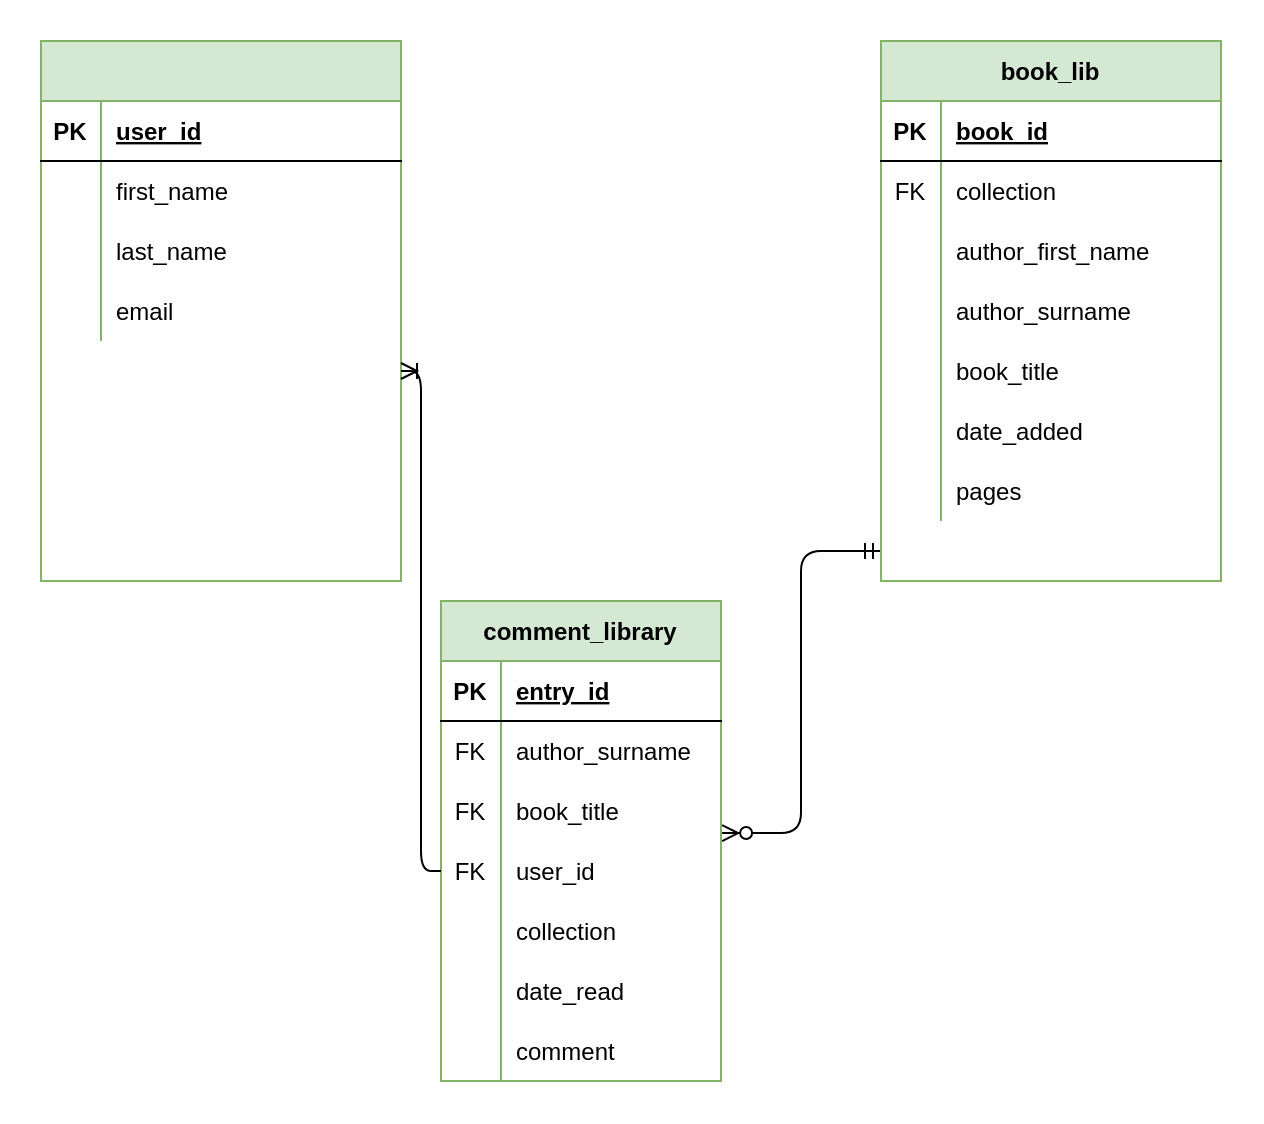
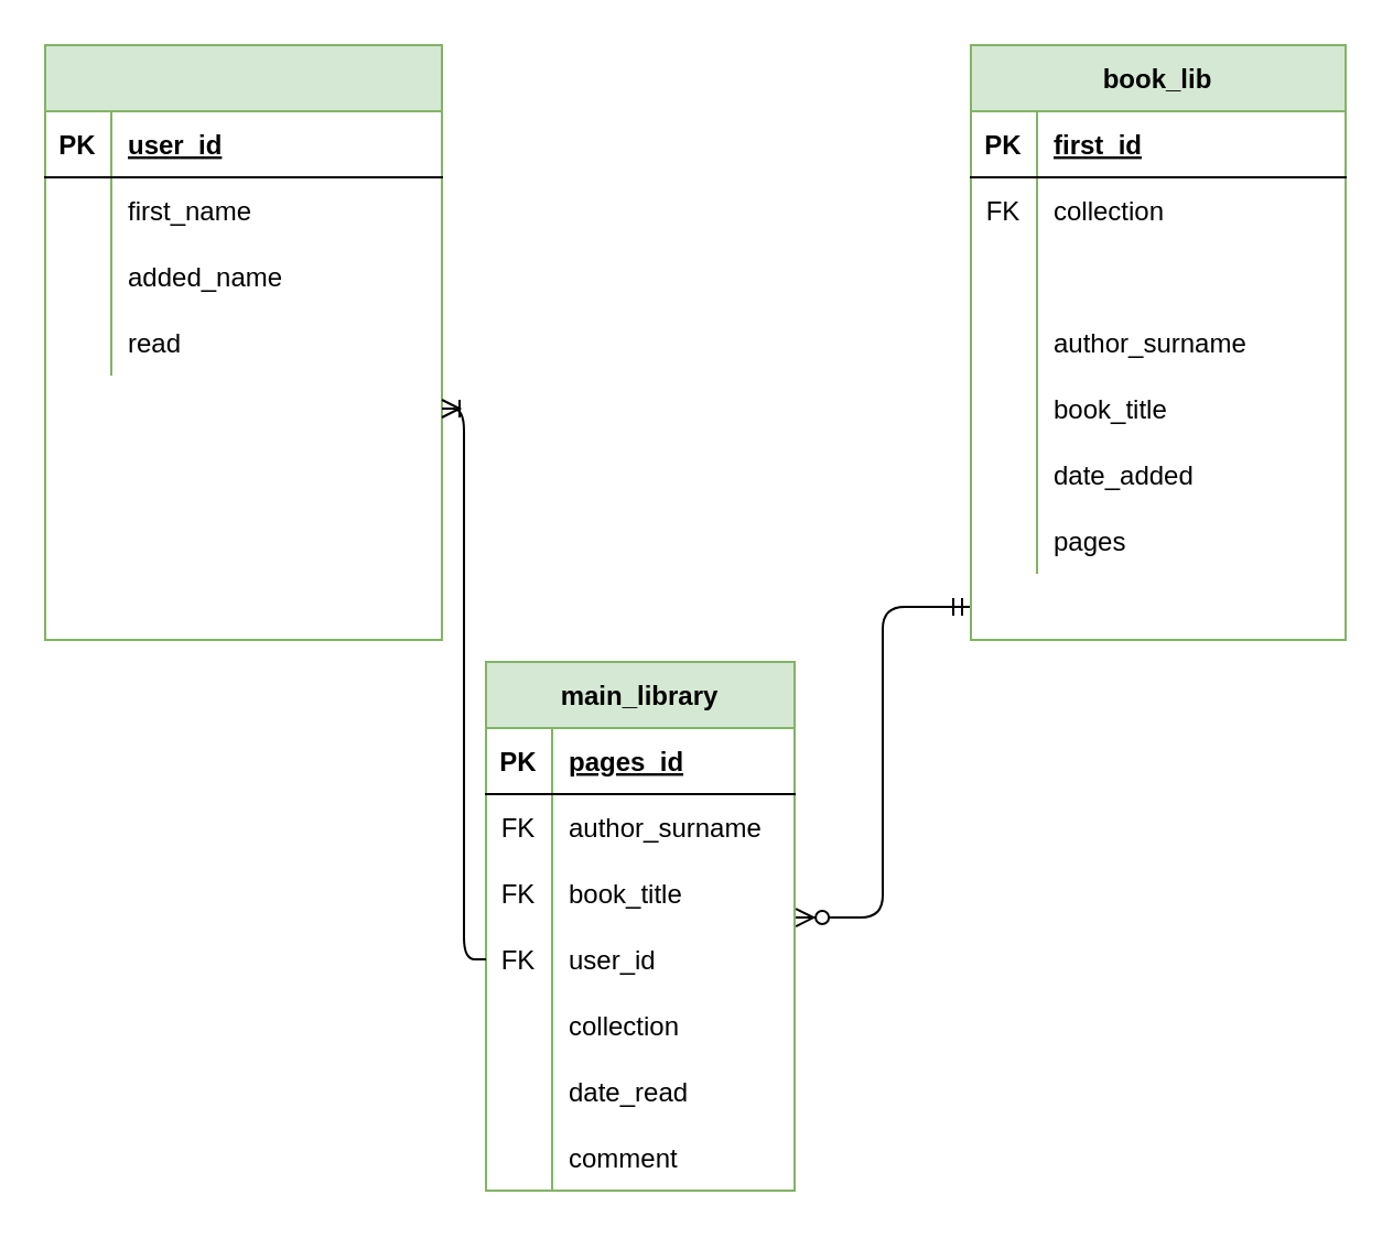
- <mxCell id="43" value="book_id" style="shape=partialRectangle;connectable=0;fillColor=none;top=0;left=0;bottom=0;right=0;align=left;spacingLeft=6;fontStyle=5;overflow=hidden;" vertex="1" parent="41"><mxGeometry x="30" width="140" height="30" as="geometry" /></mxCell>
+ <mxCell id="43" value="first_id" style="shape=partialRectangle;connectable=0;fillColor=none;top=0;left=0;bottom=0;right=0;align=left;spacingLeft=6;fontStyle=5;overflow=hidden;" vertex="1" parent="41"><mxGeometry x="30" width="140" height="30" as="geometry" /></mxCell>
- <mxCell id="49" value="author_first_name" style="shape=partialRectangle;connectable=0;fillColor=none;top=0;left=0;bottom=0;right=0;align=left;spacingLeft=6;overflow=hidden;" vertex="1" parent="47"><mxGeometry x="30" width="140" height="30" as="geometry" /></mxCell>
- <mxCell id="34" value="last_name" style="shape=partialRectangle;connectable=0;fillColor=none;top=0;left=0;bottom=0;right=0;align=left;spacingLeft=6;overflow=hidden;" vertex="1" parent="32"><mxGeometry x="30" width="150" height="30" as="geometry" /></mxCell>
+ <mxCell id="34" value="added_name" style="shape=partialRectangle;connectable=0;fillColor=none;top=0;left=0;bottom=0;right=0;align=left;spacingLeft=6;overflow=hidden;" vertex="1" parent="32"><mxGeometry x="30" width="150" height="30" as="geometry" /></mxCell>
- <mxCell id="37" value="email" style="shape=partialRectangle;connectable=0;fillColor=none;top=0;left=0;bottom=0;right=0;align=left;spacingLeft=6;overflow=hidden;" vertex="1" parent="35"><mxGeometry x="30" width="150" height="30" as="geometry" /></mxCell>
+ <mxCell id="37" value="read" style="shape=partialRectangle;connectable=0;fillColor=none;top=0;left=0;bottom=0;right=0;align=left;spacingLeft=6;overflow=hidden;" vertex="1" parent="35"><mxGeometry x="30" width="150" height="30" as="geometry" /></mxCell>
- <mxCell id="3" value="comment_library" style="shape=table;startSize=30;container=1;collapsible=1;childLayout=tableLayout;fixedRows=1;rowLines=0;fontStyle=1;align=center;resizeLast=1;fillColor=#d5e8d4;strokeColor=#82b366;" vertex="1" parent="1"><mxGeometry x="220" y="300" width="140" height="240" as="geometry" /></mxCell>
+ <mxCell id="3" value="main_library" style="shape=table;startSize=30;container=1;collapsible=1;childLayout=tableLayout;fixedRows=1;rowLines=0;fontStyle=1;align=center;resizeLast=1;fillColor=#d5e8d4;strokeColor=#82b366;" vertex="1" parent="1"><mxGeometry x="220" y="300" width="140" height="240" as="geometry" /></mxCell>
- <mxCell id="6" value="entry_id" style="shape=partialRectangle;connectable=0;fillColor=none;top=0;left=0;bottom=0;right=0;align=left;spacingLeft=6;fontStyle=5;overflow=hidden;" vertex="1" parent="4"><mxGeometry x="30" width="110" height="30" as="geometry" /></mxCell>
+ <mxCell id="6" value="pages_id" style="shape=partialRectangle;connectable=0;fillColor=none;top=0;left=0;bottom=0;right=0;align=left;spacingLeft=6;fontStyle=5;overflow=hidden;" vertex="1" parent="4"><mxGeometry x="30" width="110" height="30" as="geometry" /></mxCell>
